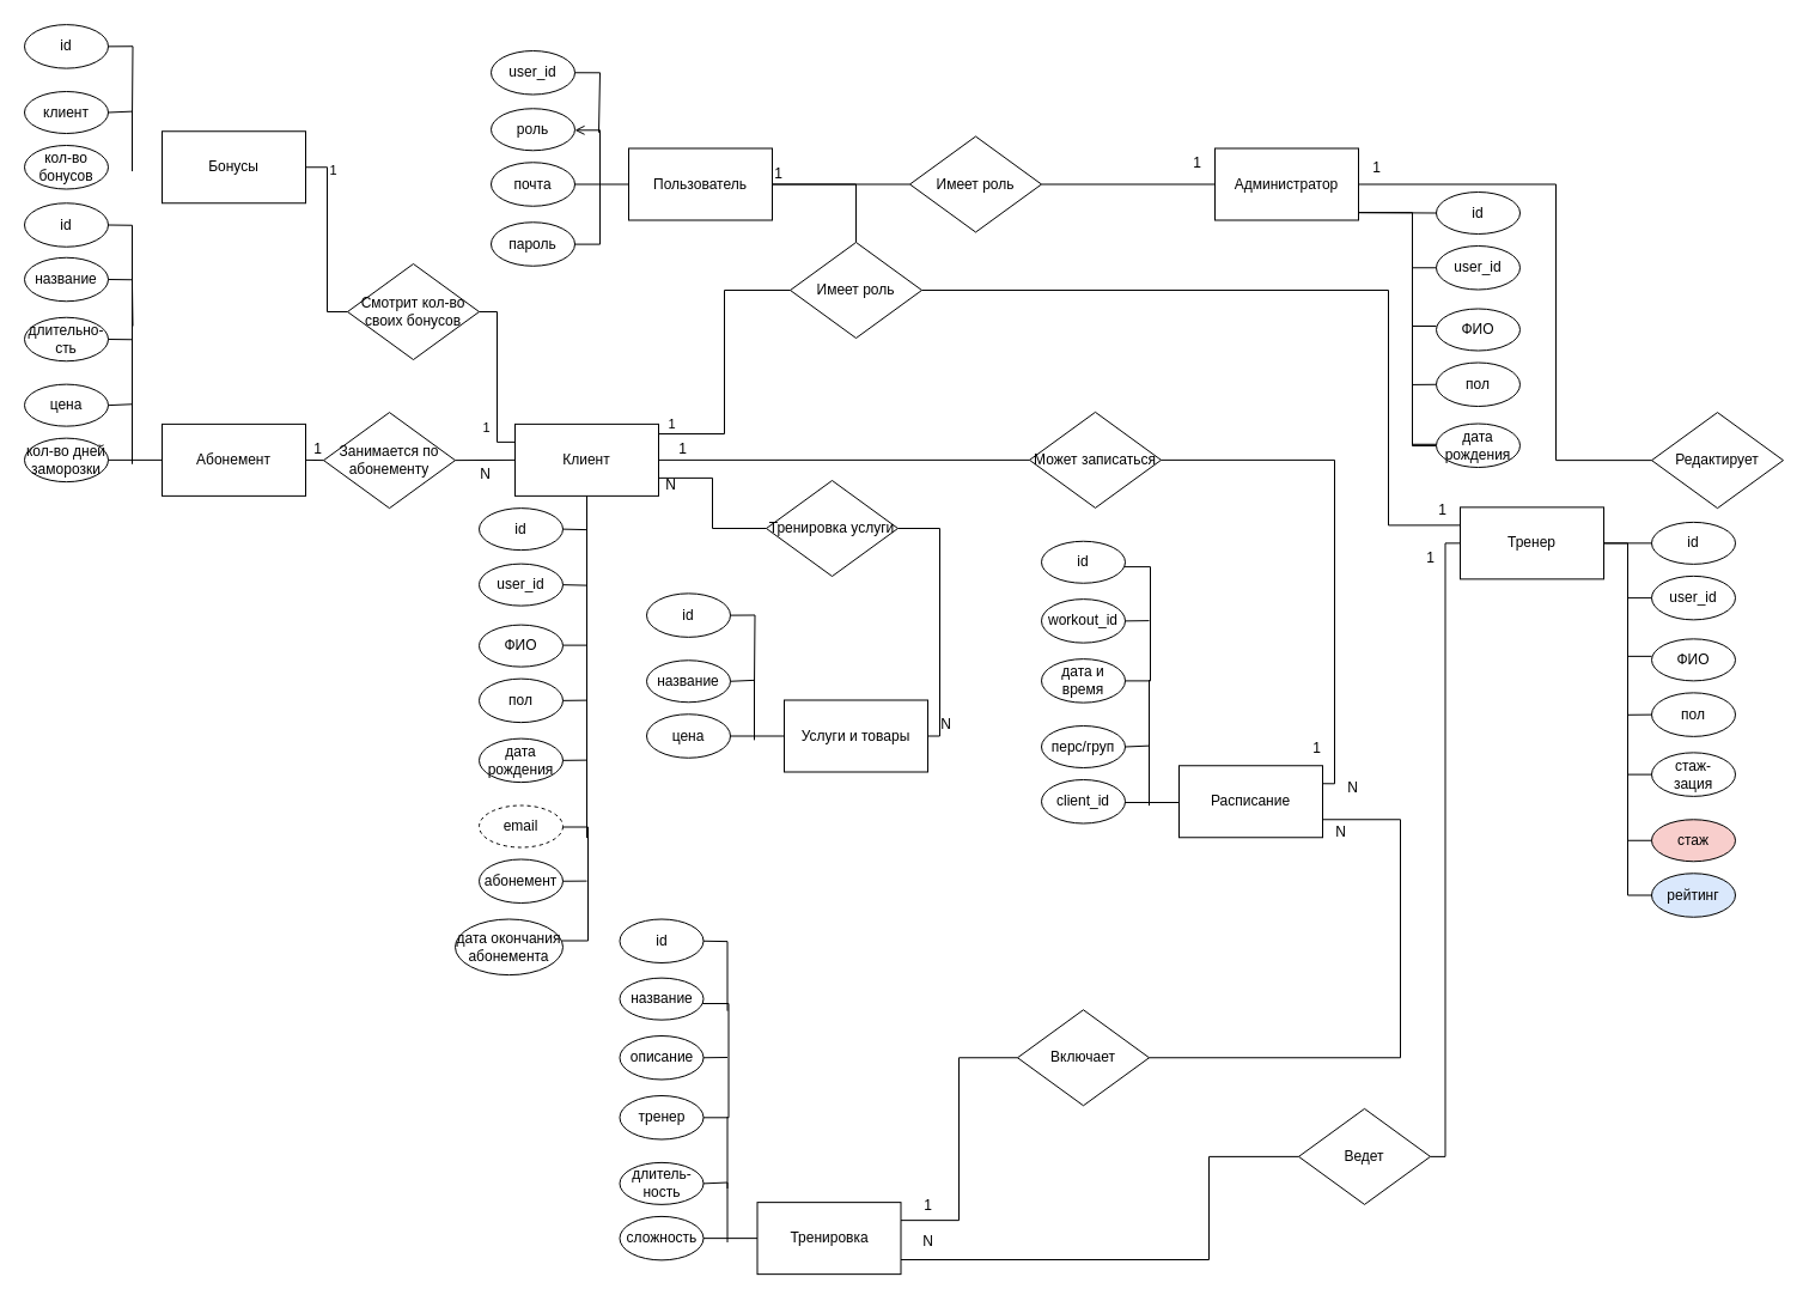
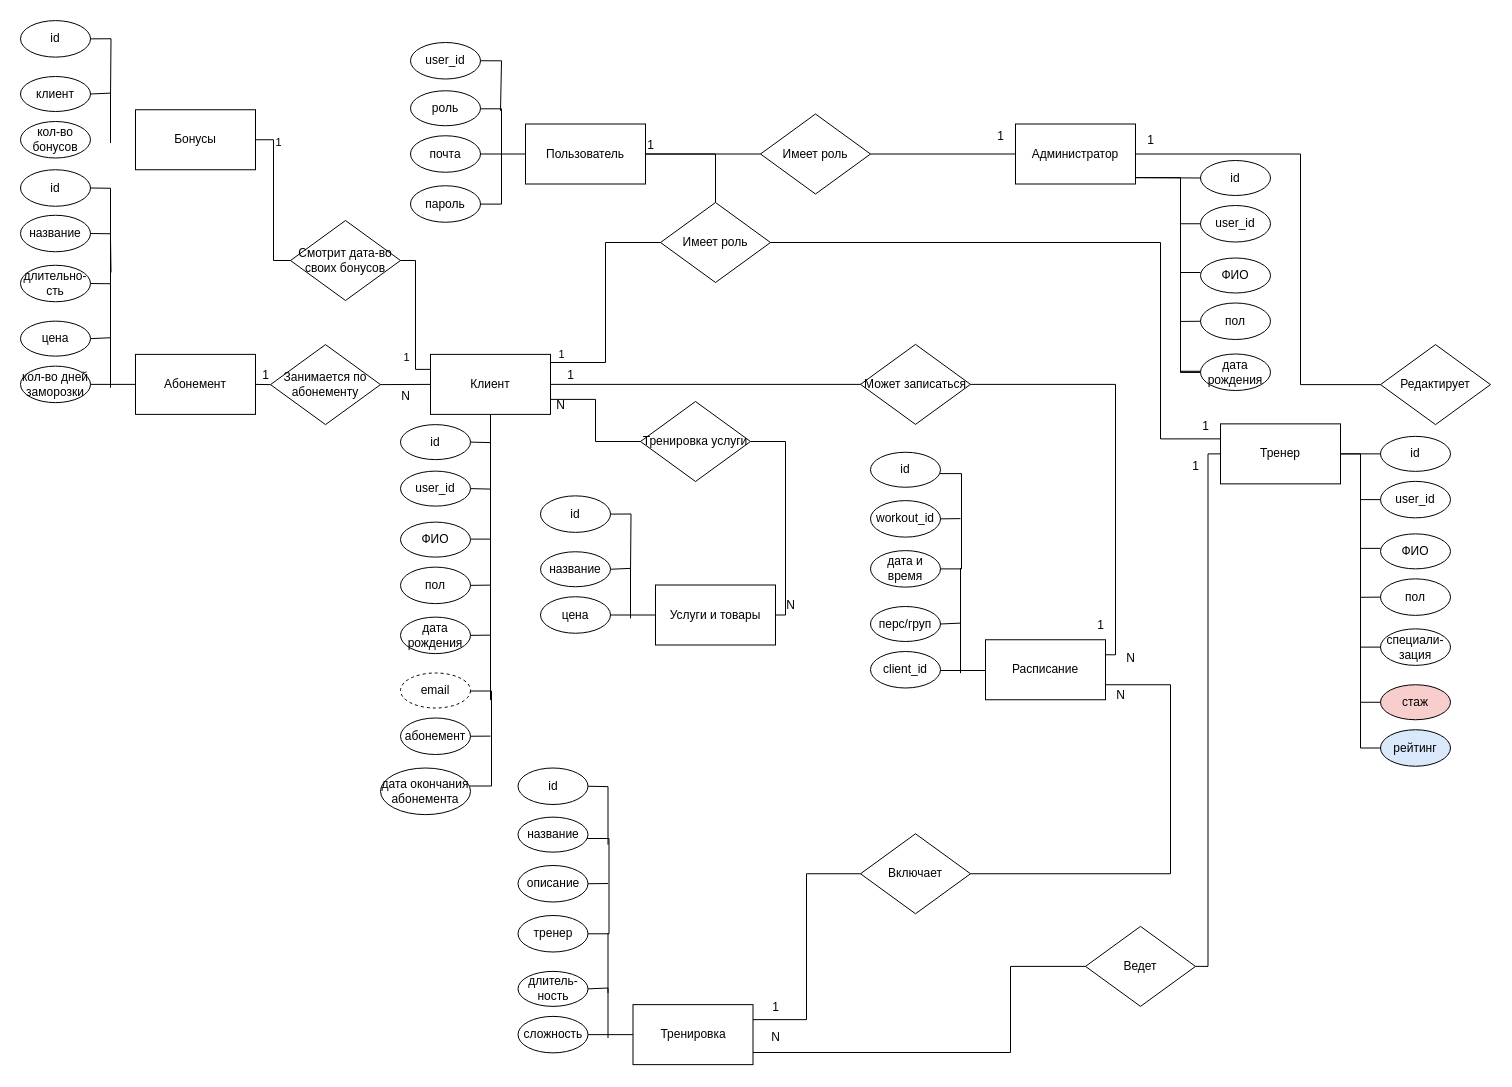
- <mxCell id="10" style="edgeStyle=orthogonalEdgeStyle;rounded=0;orthogonalLoop=1;jettySize=auto;html=1;startArrow=none;startFill=0;endArrow=open;endFill=0;" parent="1" source="9" target="7" edge="1"><mxGeometry relative="1" as="geometry"><mxPoint x="485.001" y="200.25" as="sourcePoint" /><mxPoint x="485.56" y="107.75" as="targetPoint" /><Array as="points"><mxPoint x="501" y="203.25" /><mxPoint x="501" y="108.25" /></Array></mxGeometry></mxCell>
+ <mxCell id="10" style="edgeStyle=orthogonalEdgeStyle;rounded=0;orthogonalLoop=1;jettySize=auto;html=1;startArrow=none;startFill=0;endArrow=none;endFill=0;" parent="1" source="9" target="7" edge="1"><mxGeometry relative="1" as="geometry"><mxPoint x="485.001" y="200.25" as="sourcePoint" /><mxPoint x="485.56" y="107.75" as="targetPoint" /><Array as="points"><mxPoint x="501" y="203.25" /><mxPoint x="501" y="108.25" /></Array></mxGeometry></mxCell>
- <mxCell id="125" value="Смотрит кол-во своих бонусов" style="rhombus;whiteSpace=wrap;html=1;" parent="1" vertex="1"><mxGeometry x="290" y="220" width="110" height="80" as="geometry" /></mxCell>
+ <mxCell id="125" value="Смотрит дата-во своих бонусов" style="rhombus;whiteSpace=wrap;html=1;" parent="1" vertex="1"><mxGeometry x="290" y="220" width="110" height="80" as="geometry" /></mxCell>
- <mxCell id="30" value="стаж-&lt;br&gt;зация" style="ellipse;whiteSpace=wrap;html=1;" parent="1" vertex="1"><mxGeometry x="1380" y="628.37" width="70" height="36.5" as="geometry" /></mxCell>
+ <mxCell id="30" value="специали-&lt;br&gt;зация" style="ellipse;whiteSpace=wrap;html=1;" parent="1" vertex="1"><mxGeometry x="1380" y="628.37" width="70" height="36.5" as="geometry" /></mxCell>
- <mxCell id="108" value="Включает" style="rhombus;whiteSpace=wrap;html=1;" parent="1" vertex="1"><mxGeometry x="850" y="843.25" width="110" height="80" as="geometry" /></mxCell>
+ <mxCell id="108" value="Включает" style="rhombus;whiteSpace=wrap;html=1;" parent="1" vertex="1"><mxGeometry x="860" y="833.25" width="110" height="80" as="geometry" /></mxCell>
